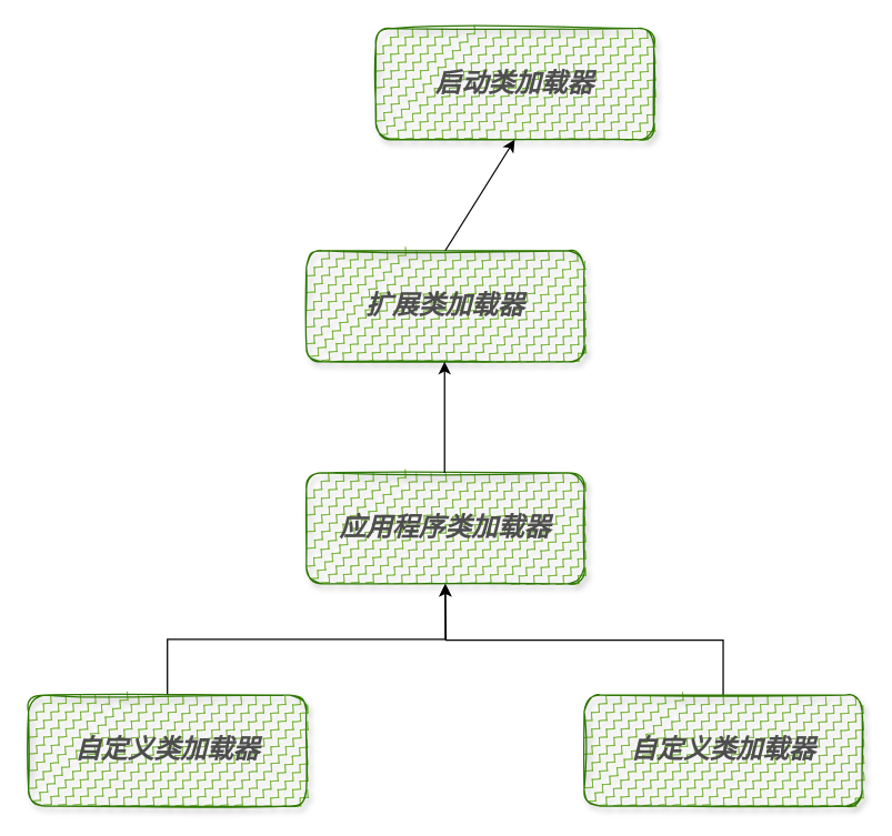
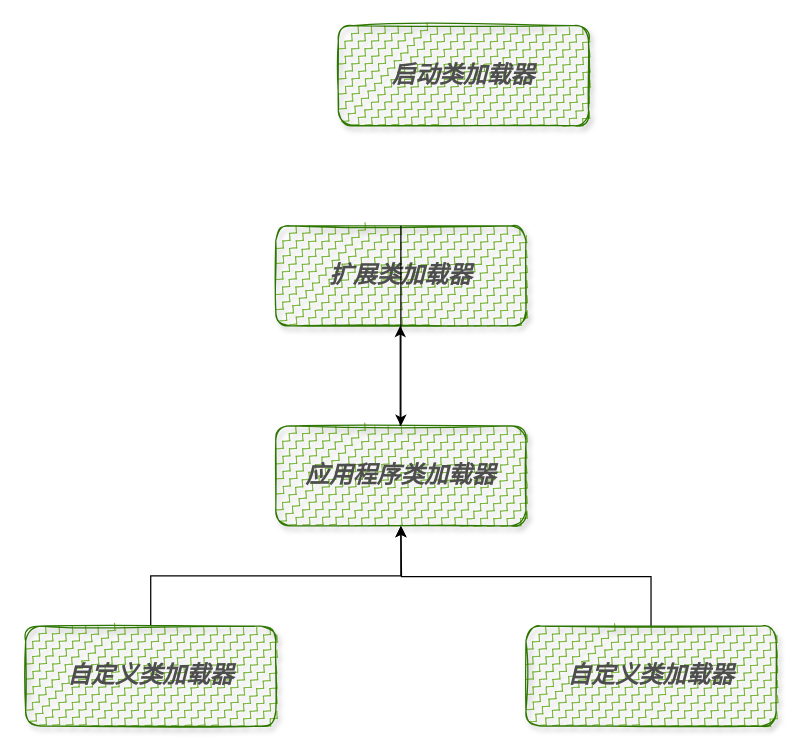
- <mxCell id="9" value="" style="endArrow=classic;html=1;rounded=0;fontSize=19;fontColor=#4D4D4D;exitX=0.5;exitY=0;exitDx=0;exitDy=0;entryX=0.5;entryY=1;entryDx=0;entryDy=0;" edge="1" parent="1" source="3" target="2"><mxGeometry width="50" height="50" relative="1" as="geometry"><mxPoint x="320" y="200" as="sourcePoint" /><mxPoint x="370" y="150" as="targetPoint" /></mxGeometry></mxCell>
+ <mxCell id="9" value="" style="endArrow=classic;html=1;rounded=0;fontSize=19;fontColor=#4D4D4D;exitX=0.5;exitY=0;exitDx=0;exitDy=0;" edge="1" parent="1" source="3" target="4"><mxGeometry width="50" height="50" relative="1" as="geometry"><mxPoint x="320" y="200" as="sourcePoint" /><mxPoint x="370" y="150" as="targetPoint" /></mxGeometry></mxCell>
